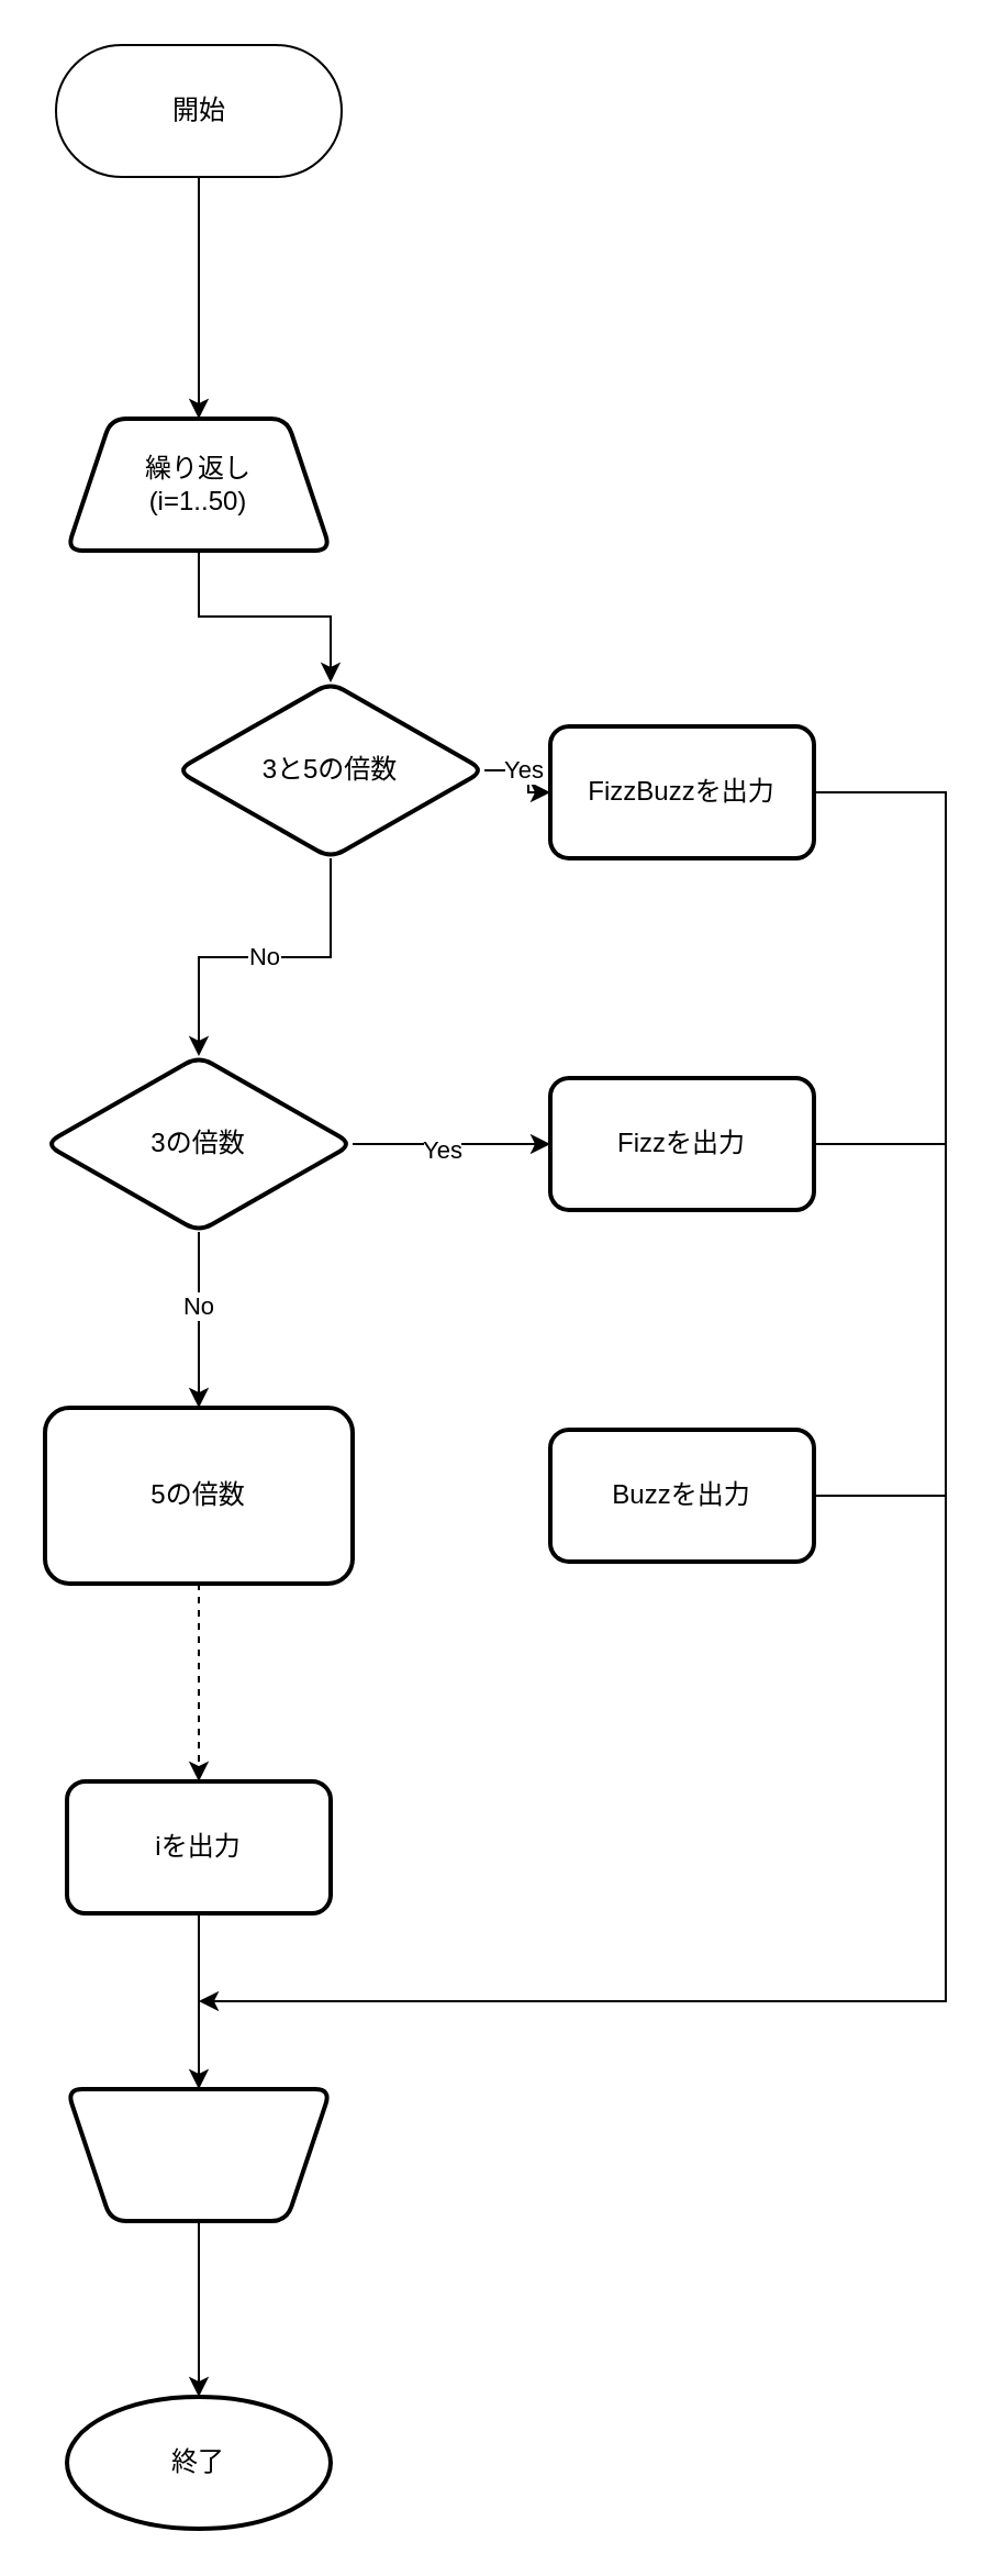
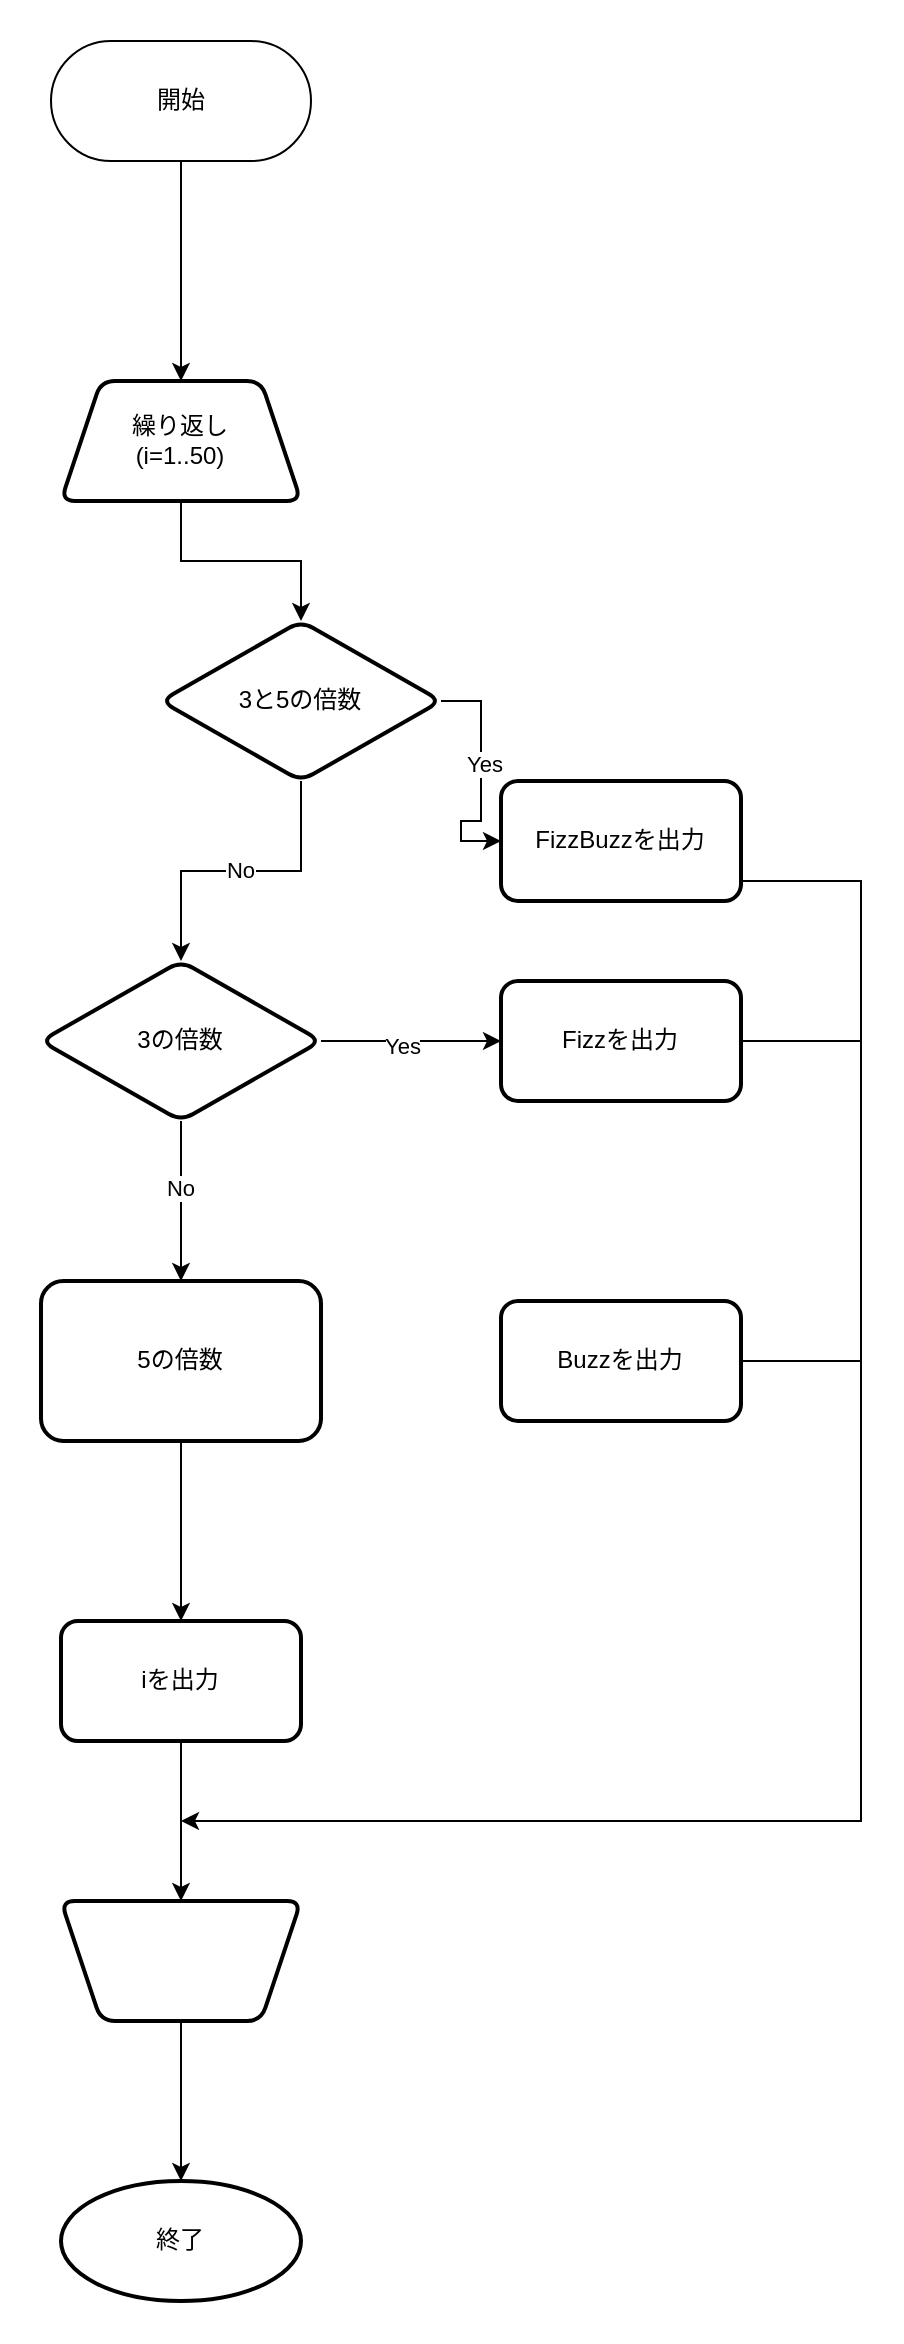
- <mxCell id="9" value="FizzBuzzを出力" style="whiteSpace=wrap;html=1;rounded=1;strokeWidth=2;arcSize=14;" vertex="1" parent="1"><mxGeometry x="250" y="330" width="120" height="60" as="geometry" /></mxCell>
+ <mxCell id="9" value="FizzBuzzを出力" style="whiteSpace=wrap;html=1;rounded=1;strokeWidth=2;arcSize=14;" vertex="1" parent="1"><mxGeometry x="250" y="390" width="120" height="60" as="geometry" /></mxCell>
- <mxCell id="18" value="" style="edgeStyle=orthogonalEdgeStyle;rounded=0;orthogonalLoop=1;jettySize=auto;html=1;dashed=1;" edge="1" parent="1" source="19" target="22"><mxGeometry relative="1" as="geometry" /></mxCell>
+ <mxCell id="18" value="" style="edgeStyle=orthogonalEdgeStyle;rounded=0;orthogonalLoop=1;jettySize=auto;html=1;" edge="1" parent="1" source="19" target="22"><mxGeometry relative="1" as="geometry" /></mxCell>
